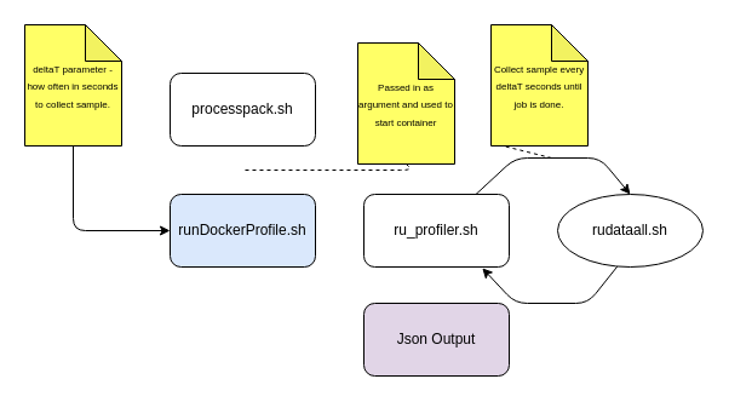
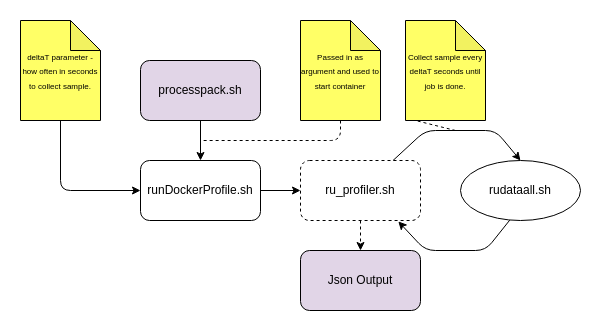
- <mxCell id="8" value="&lt;font style=&quot;font-size: 8px&quot;&gt;Passed in as argument and used to start container&lt;/font&gt;" style="shape=note;whiteSpace=wrap;html=1;backgroundOutline=1;darkOpacity=0.05;fillColor=#FFFF66;" vertex="1" parent="1"><mxGeometry x="295" y="35" width="80" height="100" as="geometry" /></mxCell>
+ <mxCell id="8" value="&lt;font style=&quot;font-size: 8px&quot;&gt;Passed in as argument and used to start container&lt;/font&gt;" style="shape=note;whiteSpace=wrap;html=1;backgroundOutline=1;darkOpacity=0.05;fillColor=#FFFF66;" vertex="1" parent="1"><mxGeometry x="300" y="20" width="80" height="100" as="geometry" /></mxCell>
- <mxCell id="2" value="processpack.sh" style="rounded=1;whiteSpace=wrap;html=1;" vertex="1" parent="1"><mxGeometry x="140" y="60" width="120" height="60" as="geometry" /></mxCell>
+ <mxCell id="2" value="processpack.sh" style="rounded=1;whiteSpace=wrap;html=1;fillColor=#e1d5e7;" vertex="1" parent="1"><mxGeometry x="140" y="60" width="120" height="60" as="geometry" /></mxCell>
+ <mxCell id="11" value="" style="endArrow=classic;html=1;exitX=0.5;exitY=1;exitDx=0;exitDy=0;entryX=0.5;entryY=0;entryDx=0;entryDy=0;" edge="1" parent="1" source="2" target="3"><mxGeometry width="50" height="50" relative="1" as="geometry"><mxPoint x="145" y="290" as="sourcePoint" /><mxPoint x="195" y="240" as="targetPoint" /></mxGeometry></mxCell>
- <mxCell id="3" value="runDockerProfile.sh" style="rounded=1;whiteSpace=wrap;html=1;fillColor=#dae8fc;" vertex="1" parent="1"><mxGeometry x="140" y="160" width="120" height="60" as="geometry" /></mxCell>
+ <mxCell id="3" value="runDockerProfile.sh" style="rounded=1;whiteSpace=wrap;html=1;" vertex="1" parent="1"><mxGeometry x="140" y="160" width="120" height="60" as="geometry" /></mxCell>
+ <mxCell id="6" value="" style="endArrow=classic;html=1;exitX=1;exitY=0.5;exitDx=0;exitDy=0;entryX=0;entryY=0.5;entryDx=0;entryDy=0;" edge="1" parent="1" source="3" target="4"><mxGeometry width="50" height="50" relative="1" as="geometry"><mxPoint x="245" y="280" as="sourcePoint" /><mxPoint x="295" y="230" as="targetPoint" /></mxGeometry></mxCell>
- <mxCell id="4" value="ru_profiler.sh" style="rounded=1;whiteSpace=wrap;html=1;" vertex="1" parent="1"><mxGeometry x="300" y="160" width="120" height="60" as="geometry" /></mxCell>
+ <mxCell id="4" value="ru_profiler.sh" style="rounded=1;whiteSpace=wrap;html=1;dashed=1;" vertex="1" parent="1"><mxGeometry x="300" y="160" width="120" height="60" as="geometry" /></mxCell>
+ <mxCell id="18" value="" style="endArrow=classic;html=1;dashed=1;exitX=0.5;exitY=1;exitDx=0;exitDy=0;" edge="1" parent="1" source="4" target="17"><mxGeometry width="50" height="50" relative="1" as="geometry"><mxPoint x="25" y="380" as="sourcePoint" /><mxPoint x="75" y="330" as="targetPoint" /></mxGeometry></mxCell>
